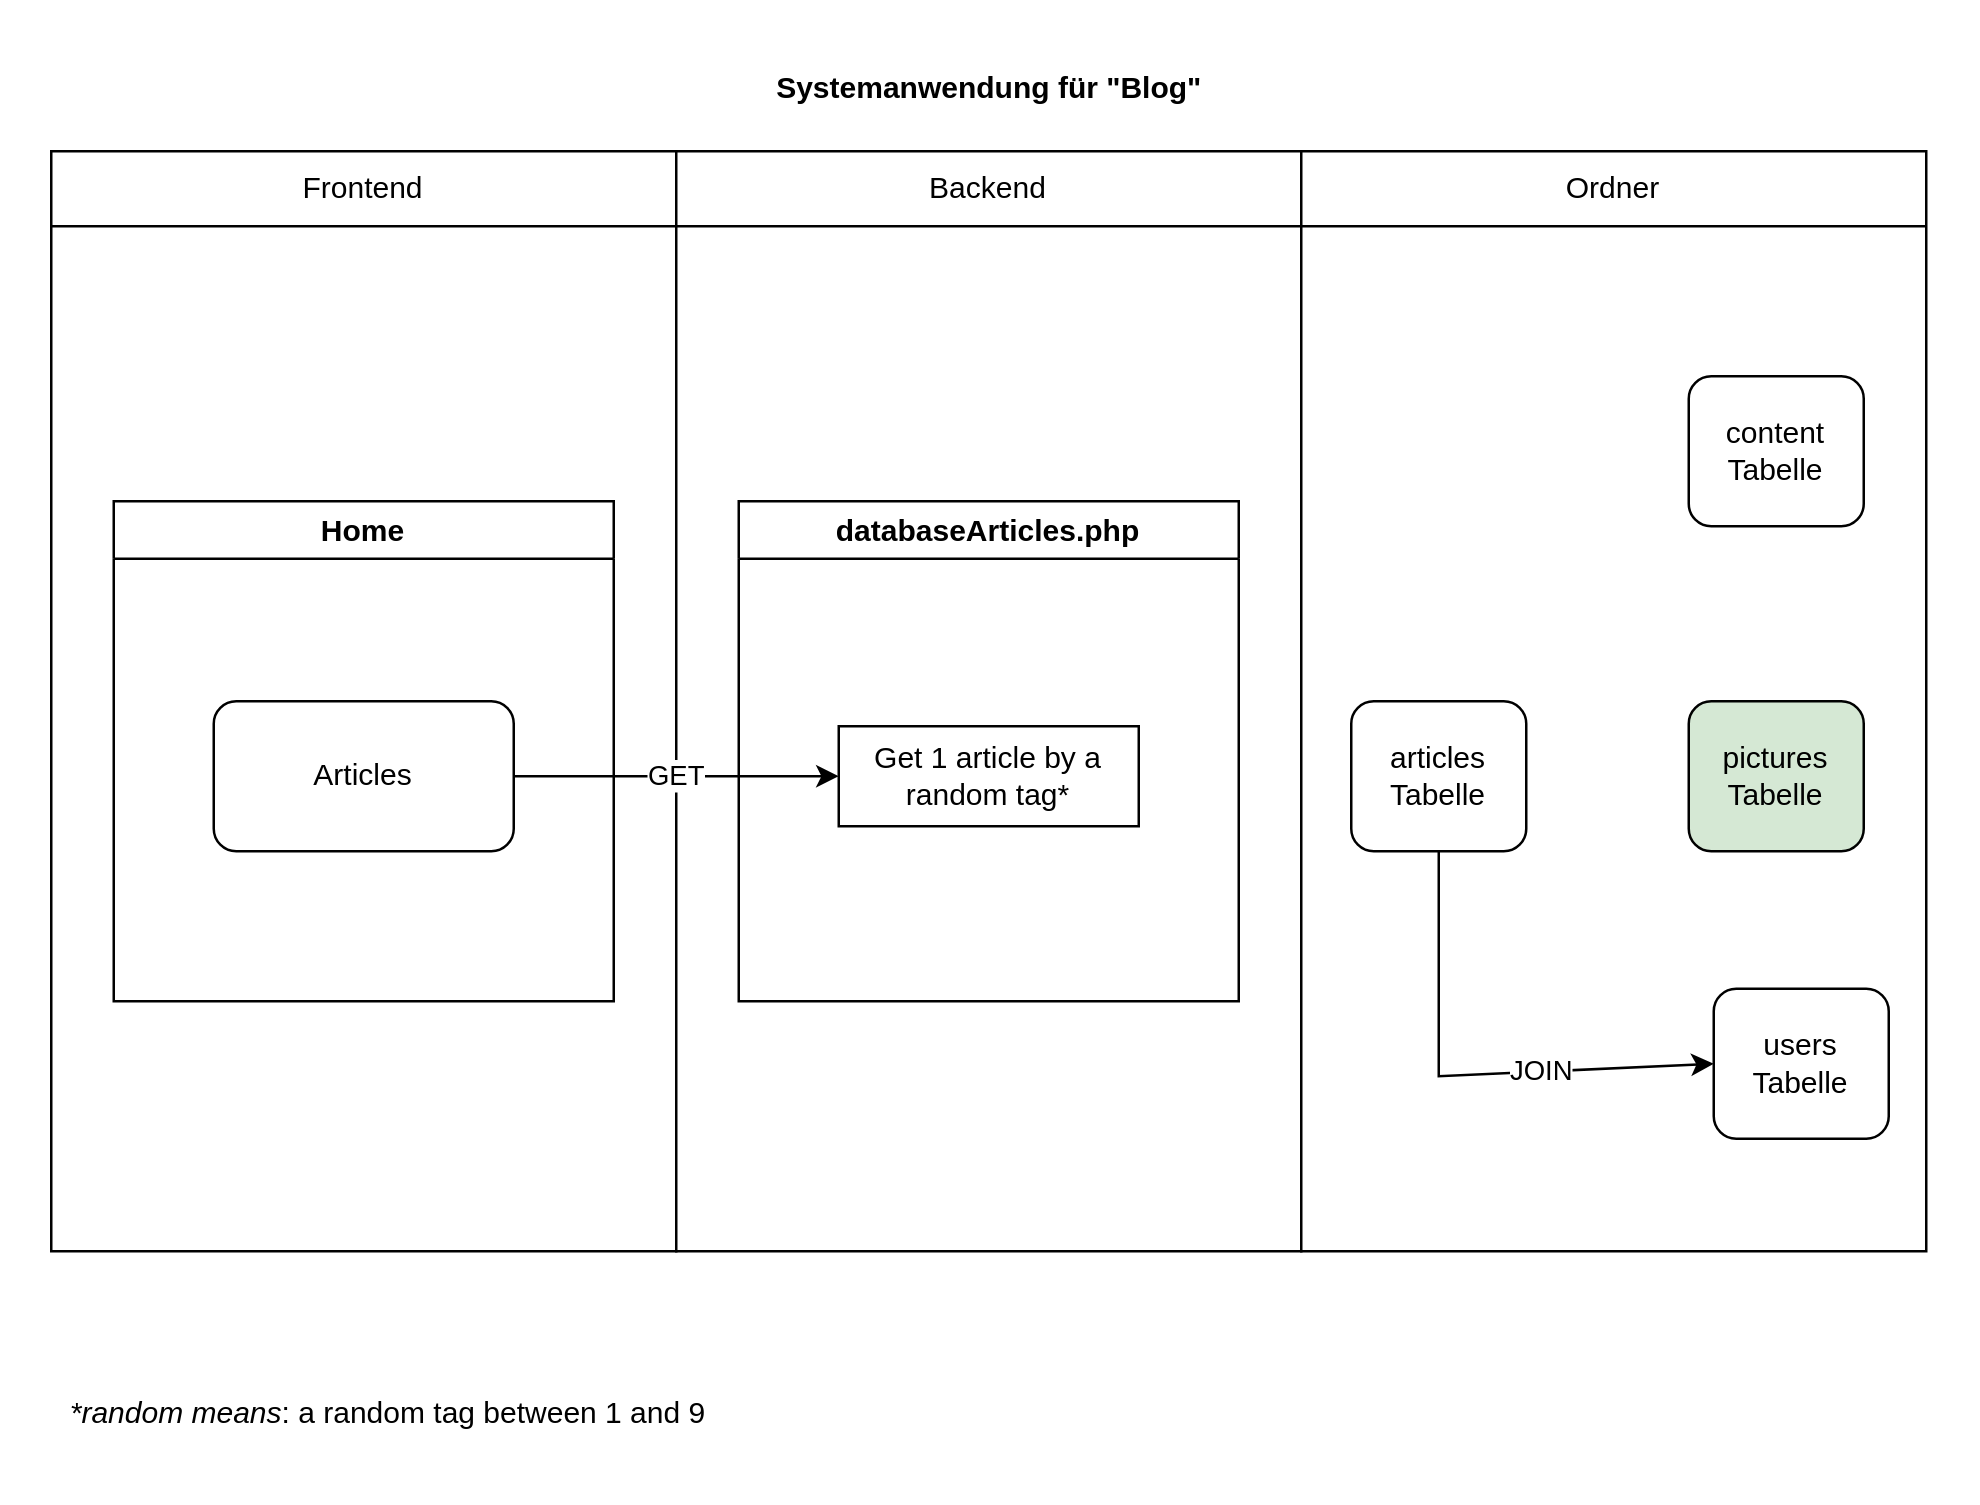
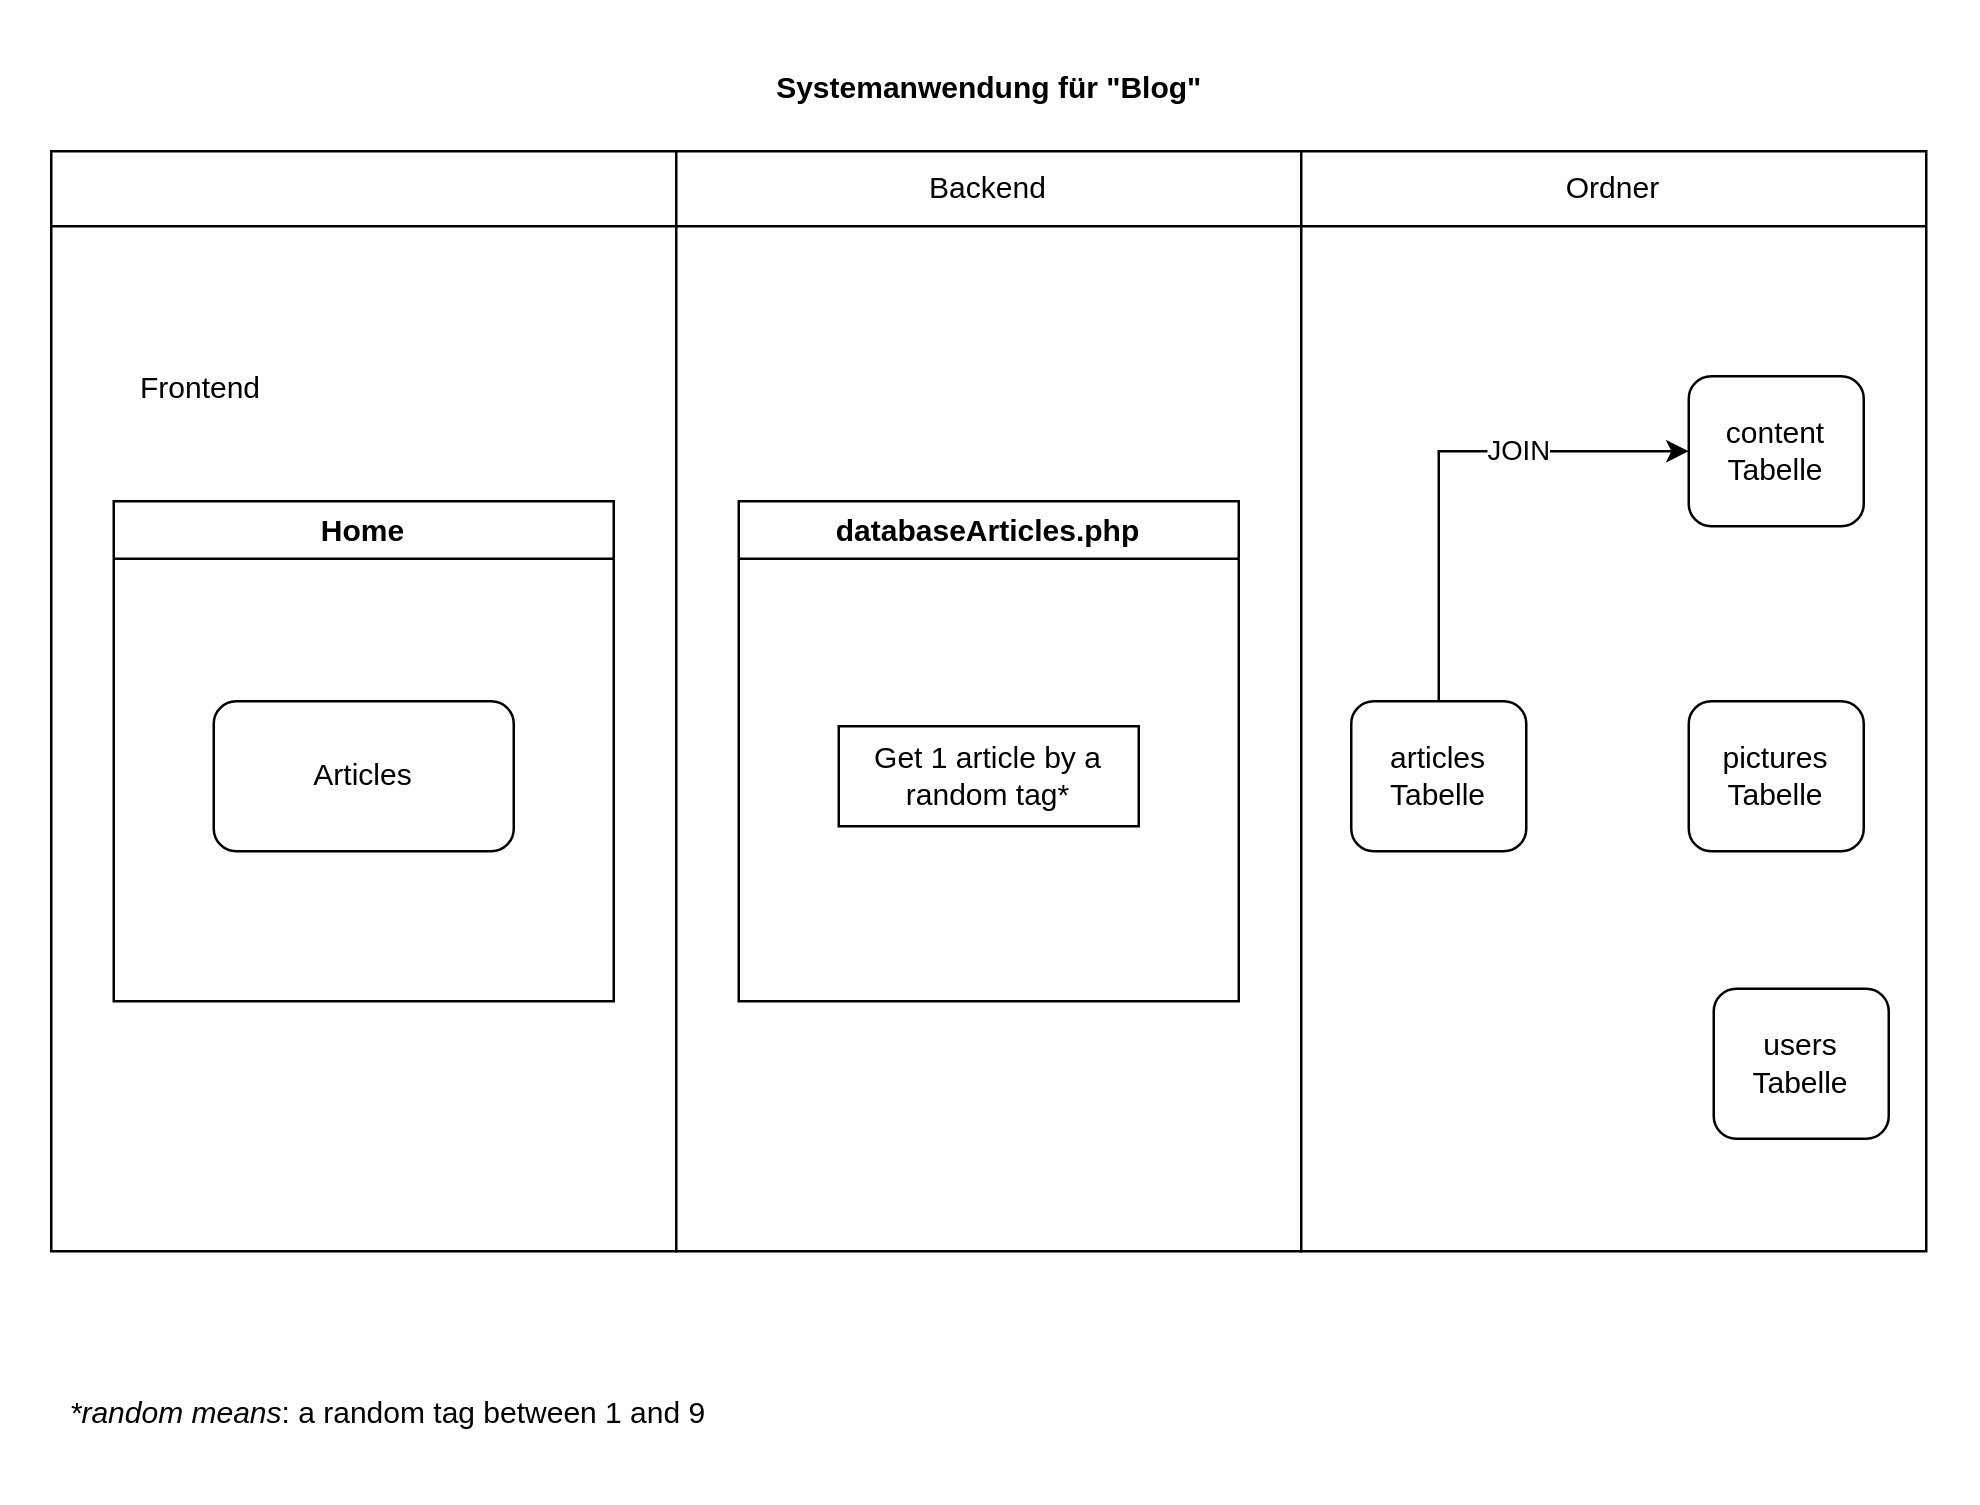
- <mxCell id="5" value="Frontend" style="text;html=1;strokeColor=none;fillColor=none;align=center;verticalAlign=middle;whiteSpace=wrap;rounded=0;" parent="1" vertex="1"><mxGeometry x="115" y="60" width="60" height="30" as="geometry" /></mxCell>
+ <mxCell id="5" value="Frontend" style="text;html=1;strokeColor=none;fillColor=none;align=center;verticalAlign=middle;whiteSpace=wrap;rounded=0;" parent="1" vertex="1"><mxGeometry x="50" y="140" width="60" height="30" as="geometry" /></mxCell>
+ <mxCell id="21" value="" style="endArrow=classic;html=1;rounded=0;exitX=0.5;exitY=0;exitDx=0;exitDy=0;entryX=0;entryY=0.5;entryDx=0;entryDy=0;" edge="1" parent="1" source="15" target="16"><mxGeometry width="50" height="50" relative="1" as="geometry"><mxPoint x="585" y="350" as="sourcePoint" /><mxPoint x="685" y="440" as="targetPoint" /><Array as="points"><mxPoint x="575" y="180" /></Array></mxGeometry></mxCell>
+ <mxCell id="22" value="JOIN" style="edgeLabel;html=1;align=center;verticalAlign=middle;resizable=0;points=[];" vertex="1" connectable="0" parent="21"><mxGeometry x="0.296" y="1" relative="1" as="geometry"><mxPoint x="1" as="offset" /></mxGeometry></mxCell>
- <mxCell id="12" value="GET" style="endArrow=classic;html=1;rounded=0;exitX=1;exitY=0.5;exitDx=0;exitDy=0;entryX=0;entryY=0.5;entryDx=0;entryDy=0;" parent="1" source="8" target="10" edge="1"><mxGeometry width="50" height="50" relative="1" as="geometry"><mxPoint x="320" y="290" as="sourcePoint" /><mxPoint x="370" y="240" as="targetPoint" /></mxGeometry></mxCell>
- <mxCell id="17" value="pictures Tabelle" style="rounded=1;whiteSpace=wrap;html=1;fillColor=#d5e8d4;" vertex="1" parent="1"><mxGeometry x="675" y="280" width="70" height="60" as="geometry" /></mxCell>
+ <mxCell id="17" value="pictures Tabelle" style="rounded=1;whiteSpace=wrap;html=1;" vertex="1" parent="1"><mxGeometry x="675" y="280" width="70" height="60" as="geometry" /></mxCell>
- <mxCell id="19" value="" style="endArrow=classic;html=1;rounded=0;exitX=0.5;exitY=1;exitDx=0;exitDy=0;entryX=0;entryY=0.5;entryDx=0;entryDy=0;" edge="1" parent="1" source="15" target="18"><mxGeometry width="50" height="50" relative="1" as="geometry"><mxPoint x="340" y="300" as="sourcePoint" /><mxPoint x="390" y="250" as="targetPoint" /><Array as="points"><mxPoint x="575" y="430" /></Array></mxGeometry></mxCell>
- <mxCell id="20" value="JOIN" style="edgeLabel;html=1;align=center;verticalAlign=middle;resizable=0;points=[];" vertex="1" connectable="0" parent="19"><mxGeometry x="0.296" y="1" relative="1" as="geometry"><mxPoint x="1" as="offset" /></mxGeometry></mxCell>
